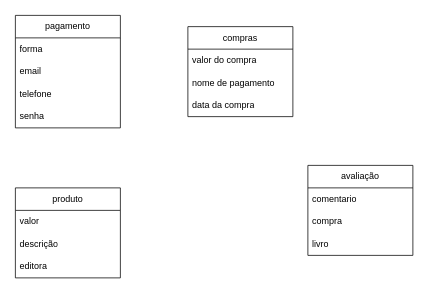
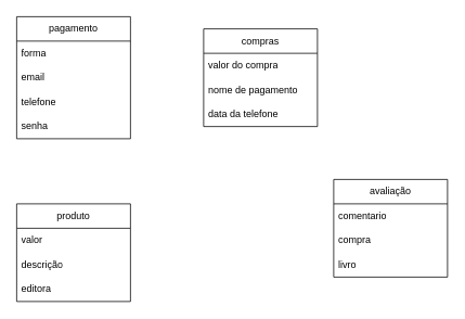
- <mxCell id="10" value="data da compra" style="text;strokeColor=none;fillColor=none;align=left;verticalAlign=middle;spacingLeft=4;spacingRight=4;overflow=hidden;points=[[0,0.5],[1,0.5]];portConstraint=eastwest;rotatable=0;whiteSpace=wrap;html=1;" vertex="1" parent="7"><mxGeometry y="90" width="140" height="30" as="geometry" /></mxCell>
+ <mxCell id="10" value="data da telefone" style="text;strokeColor=none;fillColor=none;align=left;verticalAlign=middle;spacingLeft=4;spacingRight=4;overflow=hidden;points=[[0,0.5],[1,0.5]];portConstraint=eastwest;rotatable=0;whiteSpace=wrap;html=1;" vertex="1" parent="7"><mxGeometry y="90" width="140" height="30" as="geometry" /></mxCell>
